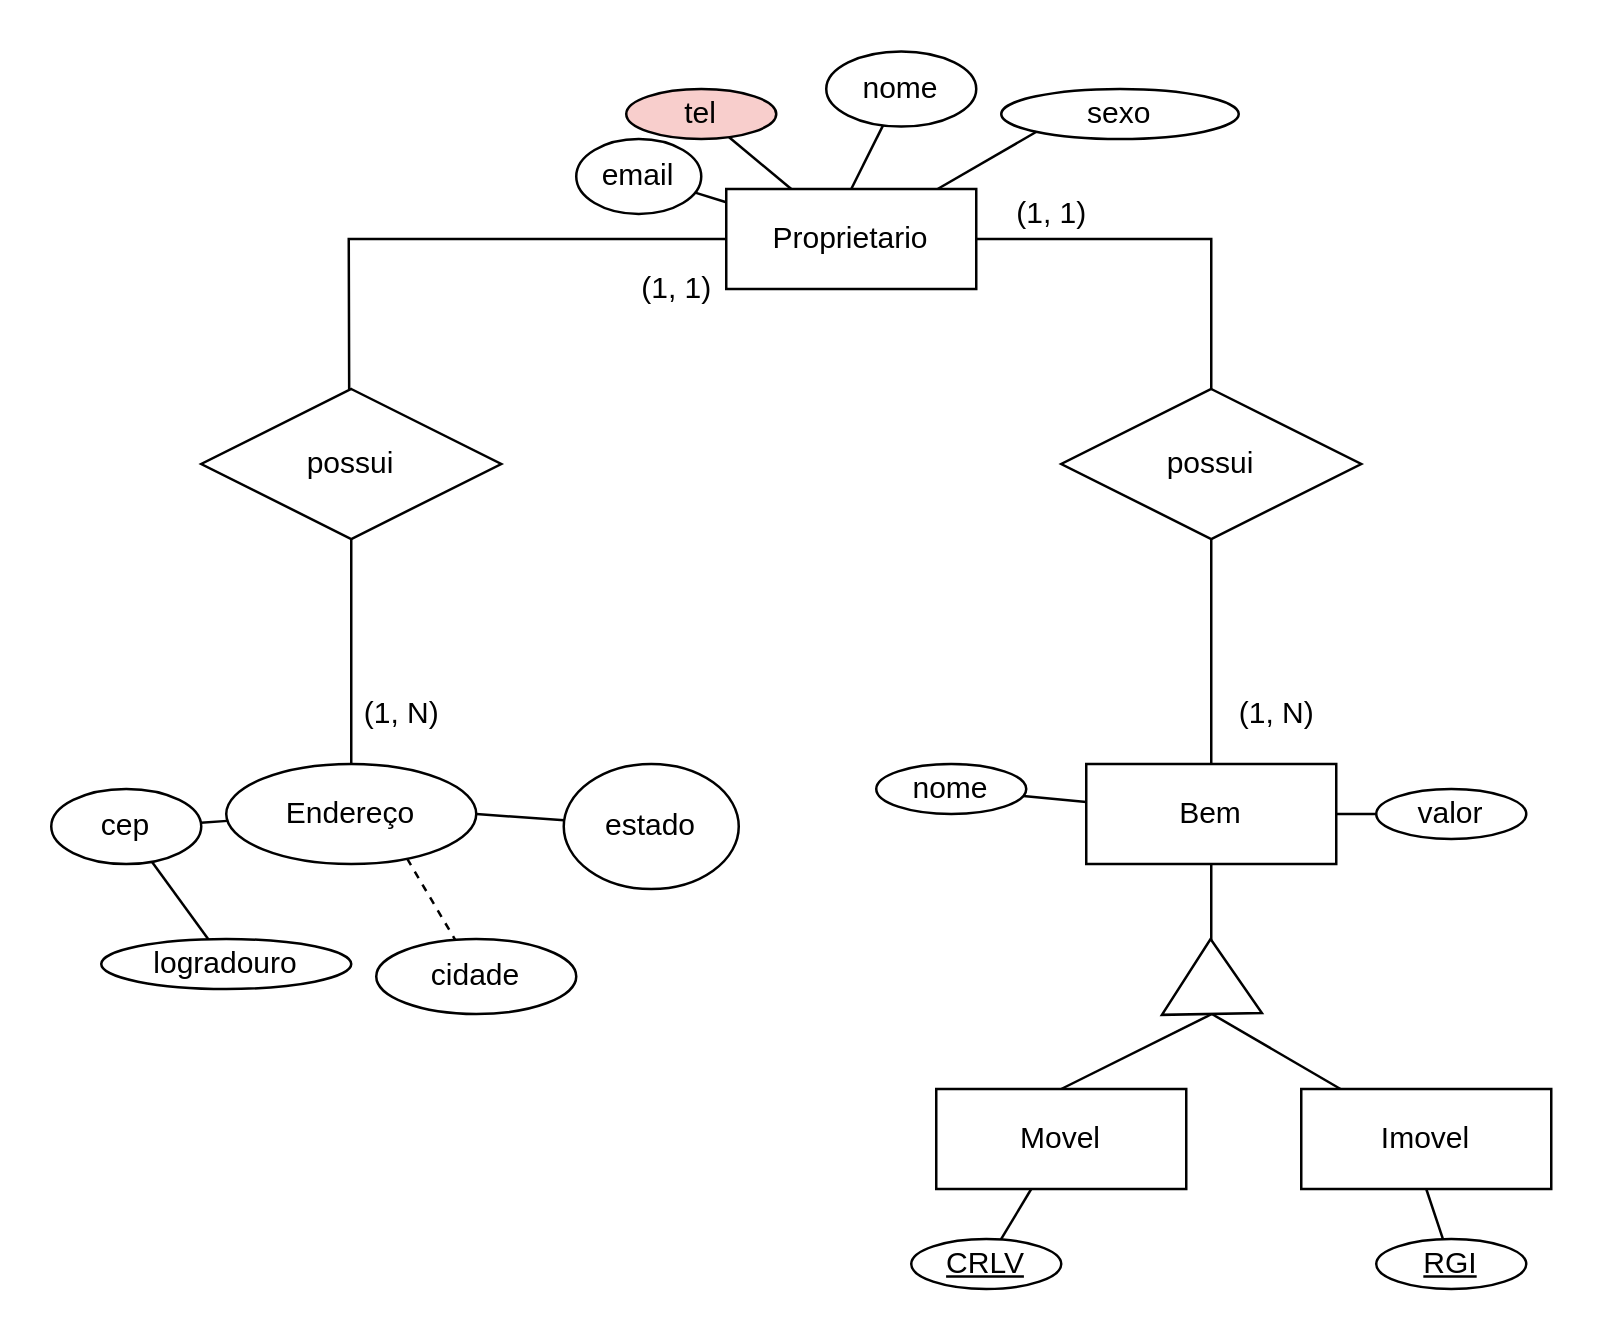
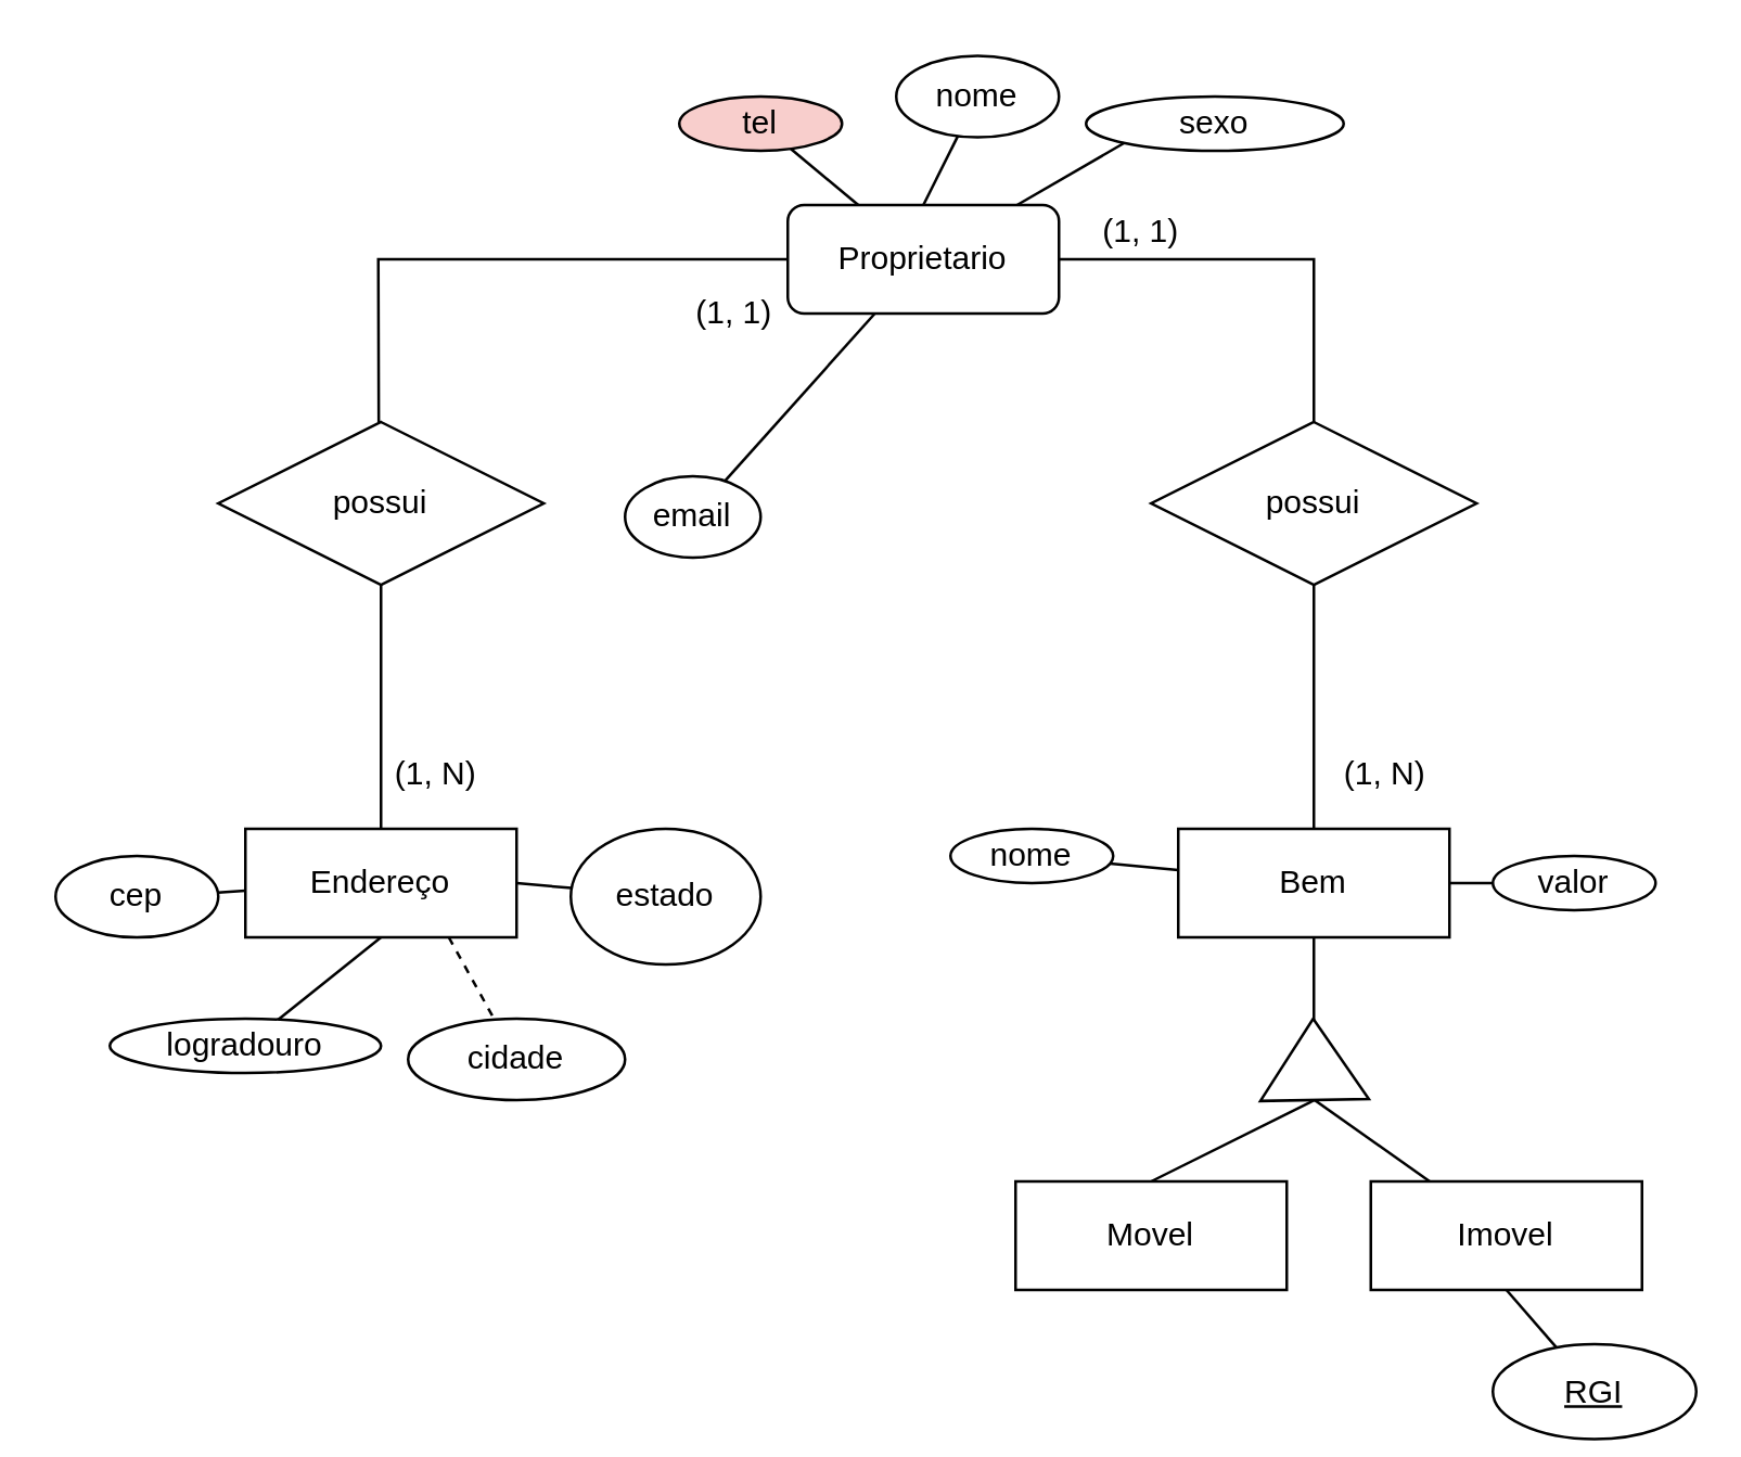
- <mxCell id="20" value="email" style="ellipse;whiteSpace=wrap;html=1;align=center;" vertex="1" parent="1"><mxGeometry x="230" y="55" width="50" height="30" as="geometry" /></mxCell>
+ <mxCell id="20" value="email" style="ellipse;whiteSpace=wrap;html=1;align=center;" vertex="1" parent="1"><mxGeometry x="230" y="175" width="50" height="30" as="geometry" /></mxCell>
- <mxCell id="2" value="&lt;div&gt;Proprietario&lt;/div&gt;" style="whiteSpace=wrap;html=1;align=center;" vertex="1" parent="1"><mxGeometry x="290" y="75" width="100" height="40" as="geometry" /></mxCell>
+ <mxCell id="2" value="&lt;div&gt;Proprietario&lt;/div&gt;" style="whiteSpace=wrap;html=1;align=center;rounded=1;" vertex="1" parent="1"><mxGeometry x="290" y="75" width="100" height="40" as="geometry" /></mxCell>
- <mxCell id="3" value="Endereço" style="ellipse;whiteSpace=wrap;html=1;align=center;" vertex="1" parent="1"><mxGeometry x="90" y="305" width="100" height="40" as="geometry" /></mxCell>
+ <mxCell id="3" value="Endereço" style="whiteSpace=wrap;html=1;align=center;" vertex="1" parent="1"><mxGeometry x="90" y="305" width="100" height="40" as="geometry" /></mxCell>
- <mxCell id="18" value="estado" style="ellipse;whiteSpace=wrap;html=1;align=center;" vertex="1" parent="1"><mxGeometry x="225" y="305" width="70" height="50" as="geometry" /></mxCell>
+ <mxCell id="18" value="estado" style="ellipse;whiteSpace=wrap;html=1;align=center;" vertex="1" parent="1"><mxGeometry x="210" y="305" width="70" height="50" as="geometry" /></mxCell>
- <mxCell id="24" value="" style="endArrow=none;html=1;rounded=0;" edge="1" parent="1" source="16" target="19"><mxGeometry relative="1" as="geometry"><mxPoint x="200" y="335" as="sourcePoint" /><mxPoint x="217.373" y="344.651" as="targetPoint" /></mxGeometry></mxCell>
+ <mxCell id="24" value="" style="endArrow=none;html=1;rounded=0;entryX=0.5;entryY=1;entryDx=0;entryDy=0;" edge="1" parent="1" source="16" target="3"><mxGeometry relative="1" as="geometry"><mxPoint x="200" y="335" as="sourcePoint" /><mxPoint x="217.373" y="344.651" as="targetPoint" /></mxGeometry></mxCell>
- <mxCell id="6" value="Imovel" style="whiteSpace=wrap;html=1;align=center;" vertex="1" parent="1"><mxGeometry x="520" y="435" width="100" height="40" as="geometry" /></mxCell>
+ <mxCell id="6" value="Imovel" style="whiteSpace=wrap;html=1;align=center;" vertex="1" parent="1"><mxGeometry x="505" y="435" width="100" height="40" as="geometry" /></mxCell>
- <mxCell id="39" value="" style="endArrow=none;html=1;rounded=0;" edge="1" parent="1" source="5" target="37"><mxGeometry relative="1" as="geometry"><mxPoint x="165" y="345" as="sourcePoint" /><mxPoint x="181.842" y="375.315" as="targetPoint" /></mxGeometry></mxCell>
- <mxCell id="37" value="CRLV" style="ellipse;whiteSpace=wrap;html=1;align=center;fontStyle=4" vertex="1" parent="1"><mxGeometry x="364" y="495" width="60" height="20" as="geometry" /></mxCell>
- <mxCell id="38" value="RGI" style="ellipse;whiteSpace=wrap;html=1;align=center;fontStyle=4" vertex="1" parent="1"><mxGeometry x="550" y="495" width="60" height="20" as="geometry" /></mxCell>
+ <mxCell id="38" value="RGI" style="ellipse;whiteSpace=wrap;html=1;align=center;fontStyle=4" vertex="1" parent="1"><mxGeometry x="550" y="495" width="75" height="35" as="geometry" /></mxCell>
